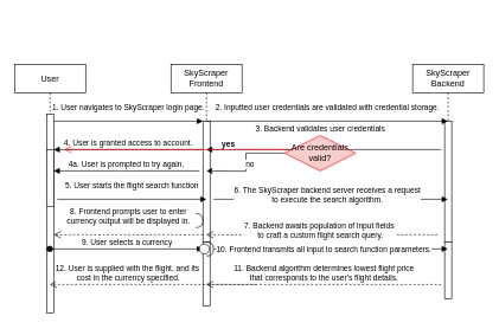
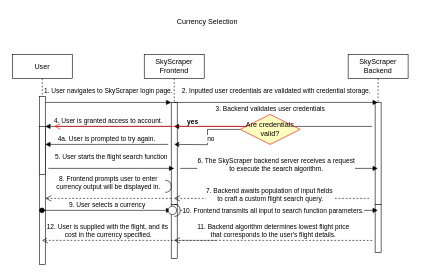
+ <mxCell id="13" value="Currency Selection" style="text;html=1;align=center;verticalAlign=middle;resizable=0;points=[];autosize=1;strokeColor=none;fillColor=none;" parent="1" vertex="1"><mxGeometry x="285" y="20" width="120" height="30" as="geometry" /></mxCell>
- <mxCell id="21" value="Are credentials valid?" style="rhombus;whiteSpace=wrap;html=1;fontColor=#000000;fillColor=#f8cecc;strokeColor=#ff0000;" parent="1" vertex="1"><mxGeometry x="400" y="190" width="100" height="50" as="geometry" /></mxCell>
+ <mxCell id="21" value="Are credentials valid?" style="rhombus;whiteSpace=wrap;html=1;fontColor=#000000;fillColor=#ffffc0;strokeColor=#ff0000;" parent="1" vertex="1"><mxGeometry x="400" y="190" width="100" height="50" as="geometry" /></mxCell>
